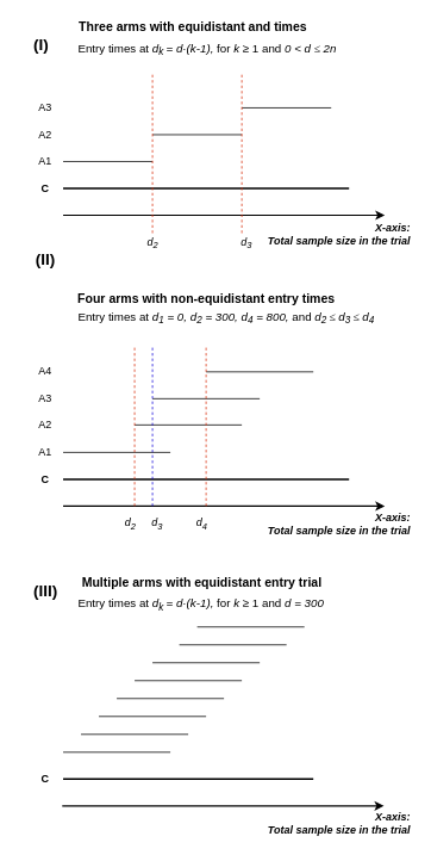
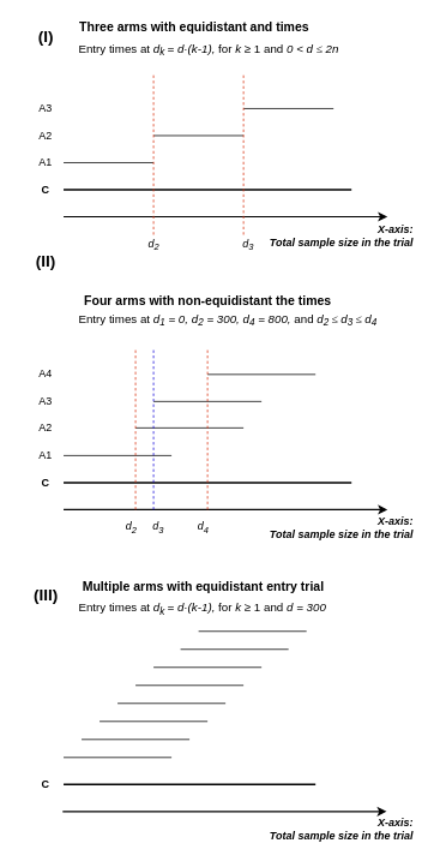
- <mxCell id="44" value="&lt;b&gt;&lt;font style=&quot;font-size: 18px&quot;&gt;(I)&lt;/font&gt;&lt;/b&gt;" style="text;html=1;align=center;verticalAlign=middle;resizable=0;points=[];autosize=1;strokeColor=none;fillColor=none;" parent="1" vertex="1"><mxGeometry x="25" y="30" width="40" height="40" as="geometry" /></mxCell>
+ <mxCell id="44" value="&lt;b&gt;&lt;font style=&quot;font-size: 18px&quot;&gt;(I)&lt;/font&gt;&lt;/b&gt;" style="text;html=1;align=center;verticalAlign=middle;resizable=0;points=[];autosize=1;strokeColor=none;fillColor=none;" parent="1" vertex="1"><mxGeometry x="30" width="40" height="40" as="geometry" y="20" /></mxCell>
- <mxCell id="48" value="&lt;b&gt;&lt;font style=&quot;font-size: 14px&quot;&gt;Four arms with non-equidistant entry times&lt;/font&gt;&lt;/b&gt;" style="text;html=1;align=center;verticalAlign=middle;resizable=0;points=[];autosize=1;strokeColor=none;fillColor=none;" parent="1" vertex="1"><mxGeometry x="80" y="323" width="300" height="20" as="geometry" /></mxCell>
+ <mxCell id="48" value="&lt;b&gt;&lt;font style=&quot;font-size: 14px&quot;&gt;Four arms with non-equidistant the times&lt;/font&gt;&lt;/b&gt;" style="text;html=1;align=center;verticalAlign=middle;resizable=0;points=[];autosize=1;strokeColor=none;fillColor=none;" parent="1" vertex="1"><mxGeometry x="80" y="323" width="300" height="20" as="geometry" /></mxCell>
